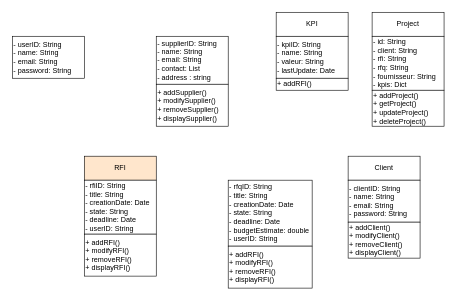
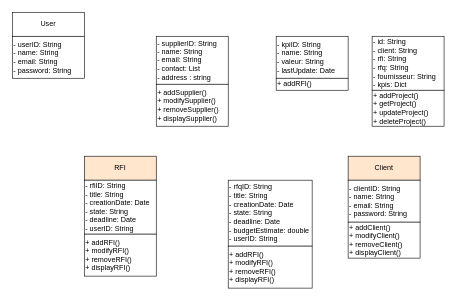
+ <mxCell id="3" value="User" style="rounded=0;whiteSpace=wrap;html=1;" parent="2" vertex="1"><mxGeometry width="120" height="40" as="geometry" /></mxCell>
- <mxCell id="16" value="KPI" style="rounded=0;whiteSpace=wrap;html=1;container=0;" parent="15" vertex="1"><mxGeometry width="120" height="40" as="geometry" /></mxCell>
- <mxCell id="19" value="Project" style="rounded=0;whiteSpace=wrap;html=1;container=0;" vertex="1" parent="1"><mxGeometry x="620" y="20" width="120" height="40" as="geometry" /></mxCell>
- <mxCell id="22" value="Client" style="rounded=0;whiteSpace=wrap;html=1;" vertex="1" parent="1"><mxGeometry x="580" y="260" width="120" height="40" as="geometry" /></mxCell>
+ <mxCell id="22" value="Client" style="rounded=0;whiteSpace=wrap;html=1;fillColor=#ffe6cc;" vertex="1" parent="1"><mxGeometry x="580" y="260" width="120" height="40" as="geometry" /></mxCell>
